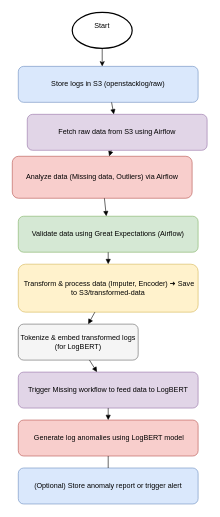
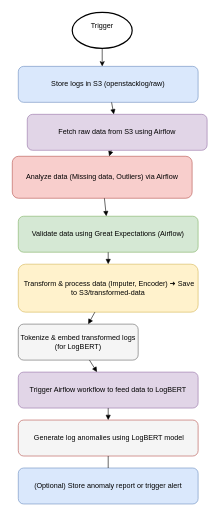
- <mxCell id="19" value="Start&lt;div&gt;&lt;br&gt;&lt;/div&gt;" style="strokeWidth=2;html=1;shape=mxgraph.flowchart.start_1;whiteSpace=wrap;points=[[0,0.5,0,0,0],[0.145,0.145,0,0,0],[0.145,0.855,0,0,0],[0.5,0,0,0,0],[0.5,1,0,0,0],[0.855,0.145,0,0,0],[0.855,0.855,0,0,0],[1,0.5,0,0,0]];" vertex="1" parent="1"><mxGeometry x="120" y="20" width="100" height="60" as="geometry" /></mxCell>
+ <mxCell id="19" value="Trigger&lt;div&gt;&lt;br&gt;&lt;/div&gt;" style="strokeWidth=2;html=1;shape=mxgraph.flowchart.start_1;whiteSpace=wrap;points=[[0,0.5,0,0,0],[0.145,0.145,0,0,0],[0.145,0.855,0,0,0],[0.5,0,0,0,0],[0.5,1,0,0,0],[0.855,0.145,0,0,0],[0.855,0.855,0,0,0],[1,0.5,0,0,0]];" vertex="1" parent="1"><mxGeometry x="120" y="20" width="100" height="60" as="geometry" /></mxCell>
- <mxCell id="8" value="Trigger Missing workflow to feed data to LogBERT" style="rounded=1;whiteSpace=wrap;html=1;fillColor=#E1D5E7;strokeColor=#9673A6;" parent="1" vertex="1"><mxGeometry x="30" y="620" width="300" height="60" as="geometry" /></mxCell>
+ <mxCell id="8" value="Trigger Airflow workflow to feed data to LogBERT" style="rounded=1;whiteSpace=wrap;html=1;fillColor=#E1D5E7;strokeColor=#9673A6;" parent="1" vertex="1"><mxGeometry x="30" y="620" width="300" height="60" as="geometry" /></mxCell>
- <mxCell id="9" value="&amp;nbsp;Generate log anomalies using LogBERT model" style="rounded=1;whiteSpace=wrap;html=1;fillColor=#F8CECC;strokeColor=#B85450;" parent="1" vertex="1"><mxGeometry x="30" y="700" width="300" height="60" as="geometry" /></mxCell>
+ <mxCell id="9" value="&amp;nbsp;Generate log anomalies using LogBERT model" style="rounded=1;whiteSpace=wrap;html=1;fillColor=#f5f5f5;strokeColor=#B85450;" parent="1" vertex="1"><mxGeometry x="30" y="700" width="300" height="60" as="geometry" /></mxCell>
